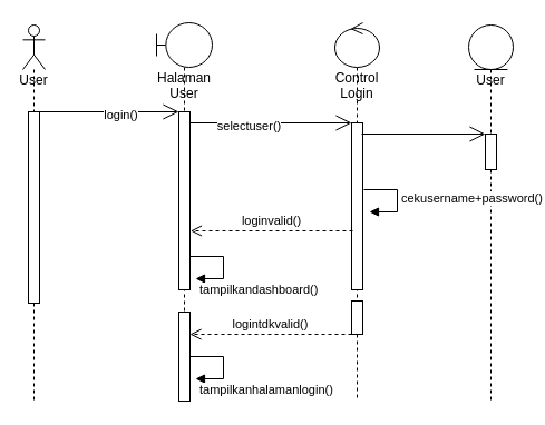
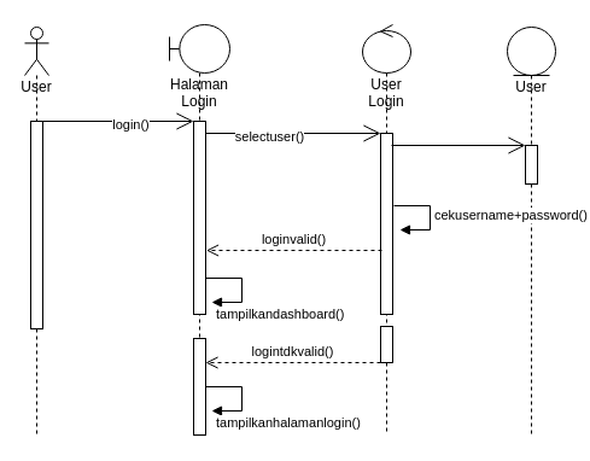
- <mxCell id="4" value="Halaman User" style="shape=umlLifeline;participant=umlBoundary;perimeter=lifelinePerimeter;whiteSpace=wrap;html=1;container=1;collapsible=0;recursiveResize=0;verticalAlign=top;spacingTop=36;outlineConnect=0;" parent="1" vertex="1"><mxGeometry x="140" y="20" width="50" height="340" as="geometry" /></mxCell>
+ <mxCell id="4" value="Halaman Login" style="shape=umlLifeline;participant=umlBoundary;perimeter=lifelinePerimeter;whiteSpace=wrap;html=1;container=1;collapsible=0;recursiveResize=0;verticalAlign=top;spacingTop=36;outlineConnect=0;" parent="1" vertex="1"><mxGeometry x="140" y="20" width="50" height="340" as="geometry" /></mxCell>
- <mxCell id="12" value="Control Login" style="shape=umlLifeline;participant=umlControl;perimeter=lifelinePerimeter;whiteSpace=wrap;html=1;container=1;collapsible=0;recursiveResize=0;verticalAlign=top;spacingTop=36;outlineConnect=0;" parent="1" vertex="1"><mxGeometry x="300" y="20" width="40" height="340" as="geometry" /></mxCell>
+ <mxCell id="12" value="User Login" style="shape=umlLifeline;participant=umlControl;perimeter=lifelinePerimeter;whiteSpace=wrap;html=1;container=1;collapsible=0;recursiveResize=0;verticalAlign=top;spacingTop=36;outlineConnect=0;" parent="1" vertex="1"><mxGeometry x="300" y="20" width="40" height="340" as="geometry" /></mxCell>
